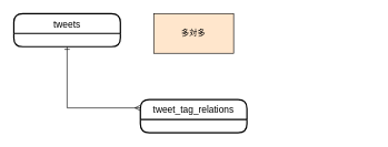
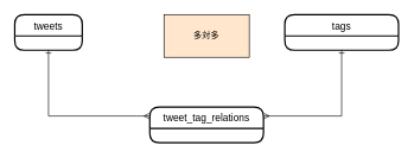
- <mxCell id="5" value="tweets" style="swimlane;childLayout=stackLayout;horizontal=1;startSize=30;horizontalStack=0;rounded=1;fontSize=14;fontStyle=0;strokeWidth=2;resizeParent=0;resizeLast=1;shadow=0;dashed=0;align=center;" parent="1" vertex="1"><mxGeometry x="20" y="20" width="160" height="50" as="geometry" /></mxCell>
+ <mxCell id="5" value="tweets" style="swimlane;childLayout=stackLayout;horizontal=1;startSize=30;horizontalStack=0;rounded=1;fontSize=14;fontStyle=0;strokeWidth=2;resizeParent=0;resizeLast=1;shadow=0;dashed=0;align=center;" parent="1" vertex="1"><mxGeometry x="20" y="20" width="95" height="50" as="geometry" /></mxCell>
+ <mxCell id="3" value="tags" style="swimlane;childLayout=stackLayout;horizontal=1;startSize=30;horizontalStack=0;rounded=1;fontSize=14;fontStyle=0;strokeWidth=2;resizeParent=0;resizeLast=1;shadow=0;dashed=0;align=center;" parent="1" vertex="1"><mxGeometry x="400" y="20" width="160" height="50" as="geometry" /></mxCell>
+ <mxCell id="6" style="edgeStyle=orthogonalEdgeStyle;rounded=0;orthogonalLoop=1;jettySize=auto;html=1;exitX=0.5;exitY=1;exitDx=0;exitDy=0;entryX=1;entryY=0.25;entryDx=0;entryDy=0;startArrow=ERone;startFill=0;endArrow=ERmany;endFill=0;" parent="1" source="3" target="2" edge="1"><mxGeometry relative="1" as="geometry"><mxPoint x="345" y="80" as="sourcePoint" /><mxPoint x="455" y="172.5" as="targetPoint" /></mxGeometry></mxCell>
